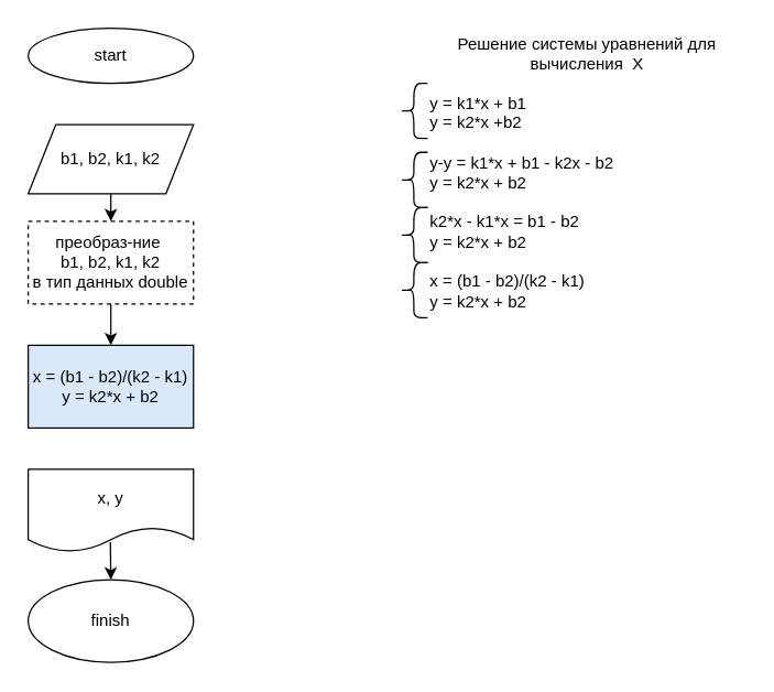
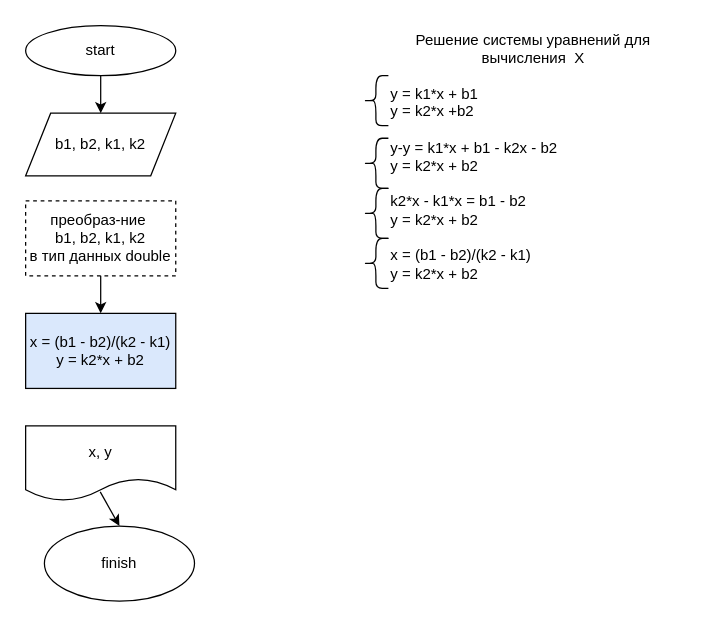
+ <mxCell id="8" value="" style="endArrow=classic;html=1;entryX=0.5;entryY=0;entryDx=0;entryDy=0;exitX=0.5;exitY=1;exitDx=0;exitDy=0;" edge="1" parent="1" source="2" target="3"><mxGeometry width="50" height="50" relative="1" as="geometry"><mxPoint x="300" y="350" as="sourcePoint" /><mxPoint x="350" y="300" as="targetPoint" /></mxGeometry></mxCell>
- <mxCell id="9" value="" style="endArrow=classic;html=1;entryX=0.5;entryY=0;entryDx=0;entryDy=0;exitX=0.5;exitY=1;exitDx=0;exitDy=0;" edge="1" parent="1" source="3" target="4"><mxGeometry width="50" height="50" relative="1" as="geometry"><mxPoint x="300" y="260" as="sourcePoint" /><mxPoint x="350" y="210" as="targetPoint" /></mxGeometry></mxCell>
- <mxCell id="7" value="finish" style="ellipse;whiteSpace=wrap;html=1;" vertex="1" parent="1"><mxGeometry x="20" y="420" width="120" height="60" as="geometry" /></mxCell>
+ <mxCell id="7" value="finish" style="ellipse;whiteSpace=wrap;html=1;" vertex="1" parent="1"><mxGeometry x="35" y="420" width="120" height="60" as="geometry" /></mxCell>
